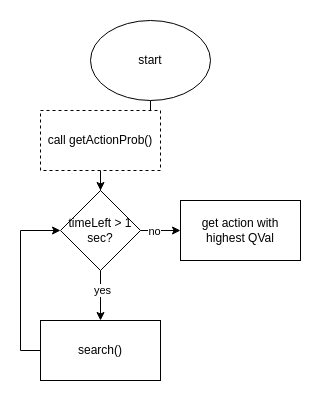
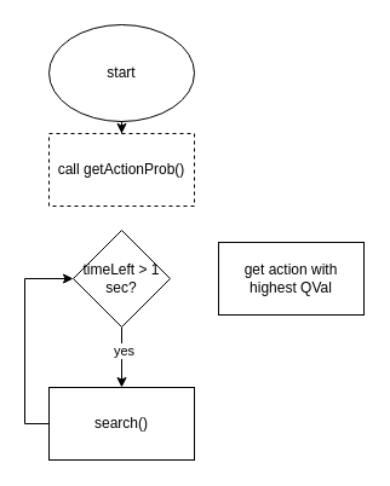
- <mxCell id="3" value="start" style="ellipse;whiteSpace=wrap;html=1;" parent="1" vertex="1"><mxGeometry x="90" y="20" width="120" height="80" as="geometry" /></mxCell>
+ <mxCell id="3" value="start" style="ellipse;whiteSpace=wrap;html=1;" parent="1" vertex="1"><mxGeometry x="40" y="20" width="120" height="80" as="geometry" /></mxCell>
- <mxCell id="4" value="" style="edgeStyle=orthogonalEdgeStyle;rounded=0;orthogonalLoop=1;jettySize=auto;html=1;" parent="1" source="5" target="12" edge="1"><mxGeometry relative="1" as="geometry" /></mxCell>
- <mxCell id="10" value="" style="edgeStyle=orthogonalEdgeStyle;rounded=0;orthogonalLoop=1;jettySize=auto;html=1;" parent="1" source="12" target="13" edge="1"><mxGeometry relative="1" as="geometry" /></mxCell>
- <mxCell id="11" value="no" style="edgeLabel;html=1;align=center;verticalAlign=middle;resizable=0;points=[];" parent="10" vertex="1" connectable="0"><mxGeometry x="-0.333" relative="1" as="geometry"><mxPoint as="offset" /></mxGeometry></mxCell>
